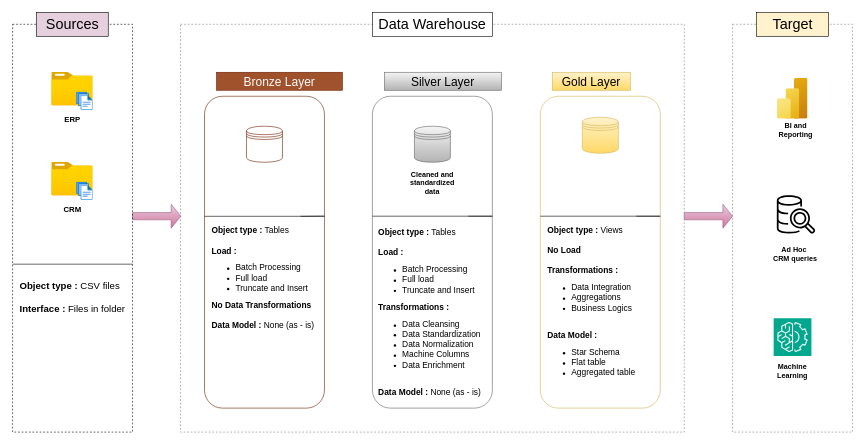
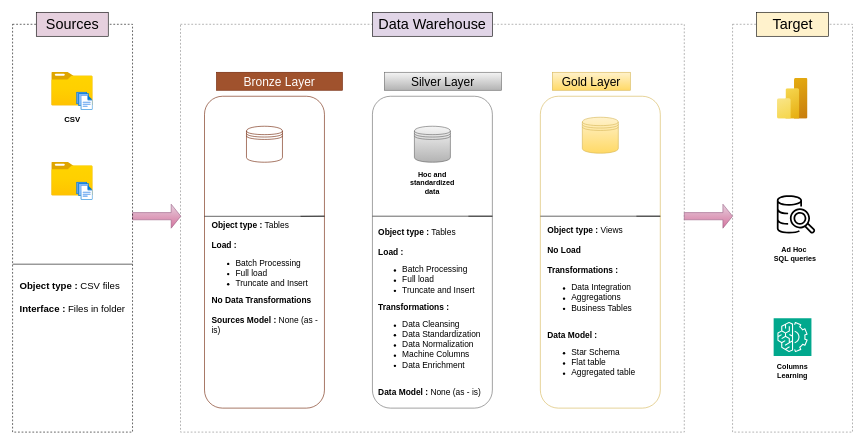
- <mxCell id="3" value="Data Warehouse" style="rounded=0;whiteSpace=wrap;html=1;fontSize=24;" parent="1" vertex="1"><mxGeometry x="620" y="20" width="200" height="40" as="geometry" /></mxCell>
+ <mxCell id="3" value="Data Warehouse" style="rounded=0;whiteSpace=wrap;html=1;fontSize=24;fillColor=#e1d5e7;" parent="1" vertex="1"><mxGeometry x="620" y="20" width="200" height="40" as="geometry" /></mxCell>
- <mxCell id="19" value="&lt;b&gt;&lt;font style=&quot;font-size: 13px;&quot;&gt;ERP&lt;/font&gt;&lt;/b&gt;" style="text;html=1;align=center;verticalAlign=middle;whiteSpace=wrap;rounded=0;" parent="16" vertex="1"><mxGeometry x="5" y="63" width="60" height="30" as="geometry" /></mxCell>
+ <mxCell id="19" value="&lt;b&gt;&lt;font style=&quot;font-size: 13px;&quot;&gt;CSV&lt;/font&gt;&lt;/b&gt;" style="text;html=1;align=center;verticalAlign=middle;whiteSpace=wrap;rounded=0;" parent="16" vertex="1"><mxGeometry x="5" y="63" width="60" height="30" as="geometry" /></mxCell>
- <mxCell id="41" value="&lt;b&gt;BI and Reporting&lt;/b&gt;" style="text;html=1;align=center;verticalAlign=middle;whiteSpace=wrap;rounded=0;" parent="39" vertex="1"><mxGeometry y="72" width="69.5" height="30" as="geometry" /></mxCell>
- <mxCell id="30" value="&lt;b&gt;Cleaned and standardized data&lt;/b&gt;" style="text;html=1;align=center;verticalAlign=middle;whiteSpace=wrap;rounded=0;" parent="28" vertex="1"><mxGeometry y="80" width="100" height="30" as="geometry" /></mxCell>
+ <mxCell id="30" value="&lt;b&gt;Hoc and standardized data&lt;/b&gt;" style="text;html=1;align=center;verticalAlign=middle;whiteSpace=wrap;rounded=0;" parent="28" vertex="1"><mxGeometry y="80" width="100" height="30" as="geometry" /></mxCell>
- <mxCell id="26" value="&lt;span style=&quot;font-size: 13px;&quot;&gt;&lt;b&gt;CRM&lt;/b&gt;&lt;/span&gt;" style="text;html=1;align=center;verticalAlign=middle;whiteSpace=wrap;rounded=0;" parent="23" vertex="1"><mxGeometry x="5" y="63" width="60" height="30" as="geometry" /></mxCell>
- <mxCell id="44" value="&lt;b&gt;Ad Hoc&amp;nbsp;&lt;/b&gt;&lt;div&gt;&lt;div&gt;&lt;b&gt;CRM queries&lt;/b&gt;&lt;/div&gt;&lt;/div&gt;" style="text;html=1;align=center;verticalAlign=middle;whiteSpace=wrap;rounded=0;" parent="42" vertex="1"><mxGeometry y="83.636" width="81.61" height="31.364" as="geometry" /></mxCell>
+ <mxCell id="44" value="&lt;b&gt;Ad Hoc&amp;nbsp;&lt;/b&gt;&lt;div&gt;&lt;div&gt;&lt;b&gt;SQL queries&lt;/b&gt;&lt;/div&gt;&lt;/div&gt;" style="text;html=1;align=center;verticalAlign=middle;whiteSpace=wrap;rounded=0;" parent="42" vertex="1"><mxGeometry y="83.636" width="81.61" height="31.364" as="geometry" /></mxCell>
- <mxCell id="27" value="&lt;div style=&quot;&quot;&gt;&lt;font style=&quot;font-size: 14px;&quot;&gt;&lt;b style=&quot;background-color: transparent; color: light-dark(rgb(0, 0, 0), rgb(255, 255, 255));&quot;&gt;Object type :&lt;/b&gt;&lt;span style=&quot;background-color: transparent; color: light-dark(rgb(0, 0, 0), rgb(255, 255, 255));&quot;&gt;&amp;nbsp;Tables&lt;/span&gt;&lt;/font&gt;&lt;/div&gt;&lt;div style=&quot;&quot;&gt;&lt;font style=&quot;font-size: 14px;&quot;&gt;&lt;br&gt;&lt;b style=&quot;background-color: transparent; color: light-dark(rgb(0, 0, 0), rgb(255, 255, 255));&quot;&gt;Load :&lt;/b&gt;&lt;/font&gt;&lt;/div&gt;&lt;div style=&quot;&quot;&gt;&lt;ul&gt;&lt;li&gt;&lt;span style=&quot;font-size: 14px;&quot;&gt;Batch Processing&lt;/span&gt;&lt;/li&gt;&lt;li&gt;&lt;span style=&quot;font-size: 14px;&quot;&gt;Full load&lt;/span&gt;&lt;/li&gt;&lt;li&gt;&lt;span style=&quot;font-size: 14px;&quot;&gt;Truncate and Insert&lt;/span&gt;&lt;/li&gt;&lt;/ul&gt;&lt;span style=&quot;font-size: 14px;&quot;&gt;&lt;b&gt;No Data Transformations&lt;/b&gt;&lt;/span&gt;&lt;/div&gt;&lt;div style=&quot;&quot;&gt;&lt;span style=&quot;font-size: 14px;&quot;&gt;&lt;b&gt;&lt;br&gt;&lt;/b&gt;&lt;/span&gt;&lt;/div&gt;&lt;div style=&quot;&quot;&gt;&lt;span style=&quot;font-size: 14px;&quot;&gt;&lt;b&gt;Data Model : &lt;/b&gt;None (as - is)&lt;/span&gt;&lt;/div&gt;" style="text;html=1;align=left;verticalAlign=middle;whiteSpace=wrap;rounded=0;" parent="1" vertex="1"><mxGeometry x="350" y="363" width="180" height="200" as="geometry" /></mxCell>
+ <mxCell id="27" value="&lt;div style=&quot;&quot;&gt;&lt;font style=&quot;font-size: 14px;&quot;&gt;&lt;b style=&quot;background-color: transparent; color: light-dark(rgb(0, 0, 0), rgb(255, 255, 255));&quot;&gt;Object type :&lt;/b&gt;&lt;span style=&quot;background-color: transparent; color: light-dark(rgb(0, 0, 0), rgb(255, 255, 255));&quot;&gt;&amp;nbsp;Tables&lt;/span&gt;&lt;/font&gt;&lt;/div&gt;&lt;div style=&quot;&quot;&gt;&lt;font style=&quot;font-size: 14px;&quot;&gt;&lt;br&gt;&lt;b style=&quot;background-color: transparent; color: light-dark(rgb(0, 0, 0), rgb(255, 255, 255));&quot;&gt;Load :&lt;/b&gt;&lt;/font&gt;&lt;/div&gt;&lt;div style=&quot;&quot;&gt;&lt;ul&gt;&lt;li&gt;&lt;span style=&quot;font-size: 14px;&quot;&gt;Batch Processing&lt;/span&gt;&lt;/li&gt;&lt;li&gt;&lt;span style=&quot;font-size: 14px;&quot;&gt;Full load&lt;/span&gt;&lt;/li&gt;&lt;li&gt;&lt;span style=&quot;font-size: 14px;&quot;&gt;Truncate and Insert&lt;/span&gt;&lt;/li&gt;&lt;/ul&gt;&lt;span style=&quot;font-size: 14px;&quot;&gt;&lt;b&gt;No Data Transformations&lt;/b&gt;&lt;/span&gt;&lt;/div&gt;&lt;div style=&quot;&quot;&gt;&lt;span style=&quot;font-size: 14px;&quot;&gt;&lt;b&gt;&lt;br&gt;&lt;/b&gt;&lt;/span&gt;&lt;/div&gt;&lt;div style=&quot;&quot;&gt;&lt;span style=&quot;font-size: 14px;&quot;&gt;&lt;b&gt;Sources Model : &lt;/b&gt;None (as - is)&lt;/span&gt;&lt;/div&gt;" style="text;html=1;align=left;verticalAlign=middle;whiteSpace=wrap;rounded=0;" parent="1" vertex="1"><mxGeometry x="350" y="363" width="180" height="200" as="geometry" /></mxCell>
- <mxCell id="36" value="&lt;div style=&quot;&quot;&gt;&lt;font style=&quot;font-size: 14px;&quot;&gt;&lt;b style=&quot;background-color: transparent; color: light-dark(rgb(0, 0, 0), rgb(255, 255, 255));&quot;&gt;Object type :&lt;/b&gt;&lt;span style=&quot;background-color: transparent; color: light-dark(rgb(0, 0, 0), rgb(255, 255, 255));&quot;&gt;&amp;nbsp;Views&lt;/span&gt;&lt;/font&gt;&lt;/div&gt;&lt;div style=&quot;&quot;&gt;&lt;font style=&quot;font-size: 14px;&quot;&gt;&lt;br&gt;&lt;b&gt;No Load&lt;/b&gt;&lt;/font&gt;&lt;/div&gt;&lt;div style=&quot;&quot;&gt;&lt;span style=&quot;font-size: 14px;&quot;&gt;&lt;b&gt;&lt;br&gt;&lt;/b&gt;&lt;/span&gt;&lt;/div&gt;&lt;div style=&quot;&quot;&gt;&lt;span style=&quot;font-size: 14px;&quot;&gt;&lt;b&gt;Transformations :&lt;/b&gt;&lt;/span&gt;&lt;/div&gt;&lt;div style=&quot;&quot;&gt;&lt;ul&gt;&lt;li&gt;&lt;span style=&quot;font-size: 14px;&quot;&gt;Data Integration&lt;/span&gt;&lt;/li&gt;&lt;li&gt;&lt;span style=&quot;font-size: 14px;&quot;&gt;Aggregations&lt;/span&gt;&lt;/li&gt;&lt;li&gt;&lt;span style=&quot;font-size: 14px;&quot;&gt;Business Logics&lt;/span&gt;&lt;/li&gt;&lt;/ul&gt;&lt;/div&gt;&lt;div style=&quot;&quot;&gt;&lt;span style=&quot;font-size: 14px;&quot;&gt;&lt;b&gt;&lt;br&gt;&lt;/b&gt;&lt;/span&gt;&lt;/div&gt;&lt;div style=&quot;&quot;&gt;&lt;span style=&quot;font-size: 14px;&quot;&gt;&lt;b&gt;Data Model :&amp;nbsp;&lt;/b&gt;&lt;/span&gt;&lt;/div&gt;&lt;div style=&quot;&quot;&gt;&lt;ul&gt;&lt;li&gt;&lt;span style=&quot;font-size: 14px;&quot;&gt;Star Schema&lt;/span&gt;&lt;/li&gt;&lt;li&gt;&lt;span style=&quot;font-size: 14px;&quot;&gt;Flat table&lt;/span&gt;&lt;/li&gt;&lt;li&gt;&lt;span style=&quot;font-size: 14px;&quot;&gt;Aggregated table&lt;/span&gt;&lt;/li&gt;&lt;/ul&gt;&lt;/div&gt;" style="text;html=1;align=left;verticalAlign=middle;whiteSpace=wrap;rounded=0;" parent="1" vertex="1"><mxGeometry x="910" y="363" width="180" height="290" as="geometry" /></mxCell>
+ <mxCell id="36" value="&lt;div style=&quot;&quot;&gt;&lt;font style=&quot;font-size: 14px;&quot;&gt;&lt;b style=&quot;background-color: transparent; color: light-dark(rgb(0, 0, 0), rgb(255, 255, 255));&quot;&gt;Object type :&lt;/b&gt;&lt;span style=&quot;background-color: transparent; color: light-dark(rgb(0, 0, 0), rgb(255, 255, 255));&quot;&gt;&amp;nbsp;Views&lt;/span&gt;&lt;/font&gt;&lt;/div&gt;&lt;div style=&quot;&quot;&gt;&lt;font style=&quot;font-size: 14px;&quot;&gt;&lt;br&gt;&lt;b&gt;No Load&lt;/b&gt;&lt;/font&gt;&lt;/div&gt;&lt;div style=&quot;&quot;&gt;&lt;span style=&quot;font-size: 14px;&quot;&gt;&lt;b&gt;&lt;br&gt;&lt;/b&gt;&lt;/span&gt;&lt;/div&gt;&lt;div style=&quot;&quot;&gt;&lt;span style=&quot;font-size: 14px;&quot;&gt;&lt;b&gt;Transformations :&lt;/b&gt;&lt;/span&gt;&lt;/div&gt;&lt;div style=&quot;&quot;&gt;&lt;ul&gt;&lt;li&gt;&lt;span style=&quot;font-size: 14px;&quot;&gt;Data Integration&lt;/span&gt;&lt;/li&gt;&lt;li&gt;&lt;span style=&quot;font-size: 14px;&quot;&gt;Aggregations&lt;/span&gt;&lt;/li&gt;&lt;li&gt;&lt;span style=&quot;font-size: 14px;&quot;&gt;Business Tables&lt;/span&gt;&lt;/li&gt;&lt;/ul&gt;&lt;/div&gt;&lt;div style=&quot;&quot;&gt;&lt;span style=&quot;font-size: 14px;&quot;&gt;&lt;b&gt;&lt;br&gt;&lt;/b&gt;&lt;/span&gt;&lt;/div&gt;&lt;div style=&quot;&quot;&gt;&lt;span style=&quot;font-size: 14px;&quot;&gt;&lt;b&gt;Data Model :&amp;nbsp;&lt;/b&gt;&lt;/span&gt;&lt;/div&gt;&lt;div style=&quot;&quot;&gt;&lt;ul&gt;&lt;li&gt;&lt;span style=&quot;font-size: 14px;&quot;&gt;Star Schema&lt;/span&gt;&lt;/li&gt;&lt;li&gt;&lt;span style=&quot;font-size: 14px;&quot;&gt;Flat table&lt;/span&gt;&lt;/li&gt;&lt;li&gt;&lt;span style=&quot;font-size: 14px;&quot;&gt;Aggregated table&lt;/span&gt;&lt;/li&gt;&lt;/ul&gt;&lt;/div&gt;" style="text;html=1;align=left;verticalAlign=middle;whiteSpace=wrap;rounded=0;" parent="1" vertex="1"><mxGeometry x="910" y="363" width="180" height="290" as="geometry" /></mxCell>
- <mxCell id="47" value="&lt;b&gt;Machine Learning&lt;/b&gt;" style="text;html=1;align=center;verticalAlign=middle;whiteSpace=wrap;rounded=0;" parent="45" vertex="1"><mxGeometry y="73" width="69" height="30" as="geometry" /></mxCell>
+ <mxCell id="47" value="&lt;b&gt;Columns Learning&lt;/b&gt;" style="text;html=1;align=center;verticalAlign=middle;whiteSpace=wrap;rounded=0;" parent="45" vertex="1"><mxGeometry y="73" width="69" height="30" as="geometry" /></mxCell>
